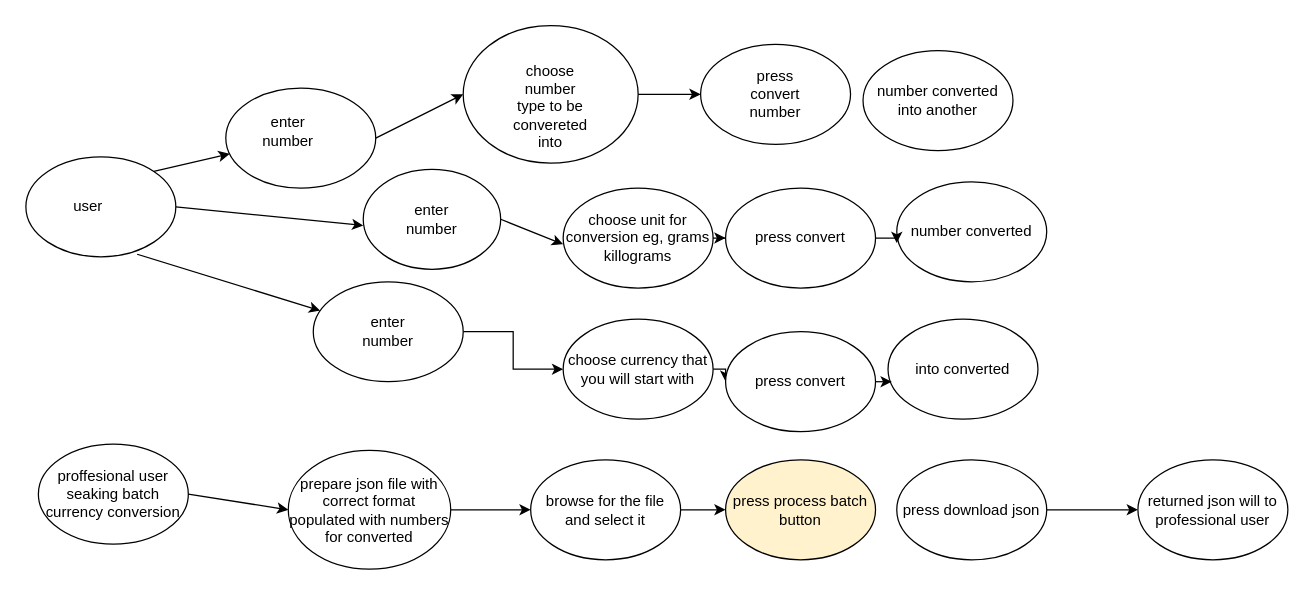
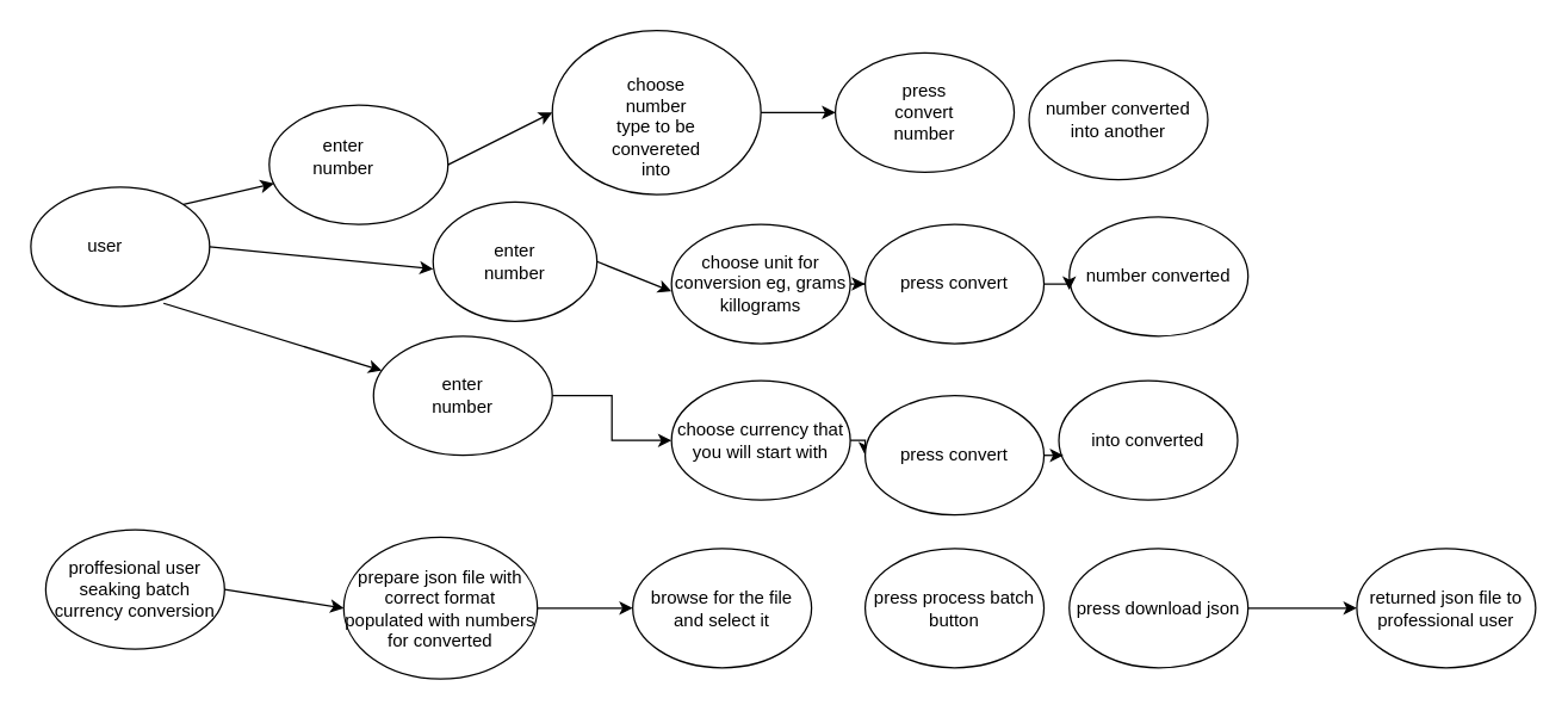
- <mxCell id="36" style="edgeStyle=orthogonalEdgeStyle;rounded=0;orthogonalLoop=1;jettySize=auto;html=1;exitX=1;exitY=0.5;exitDx=0;exitDy=0;" edge="1" parent="1" source="37" target="38"><mxGeometry relative="1" as="geometry" /></mxCell>
- <mxCell id="38" value="press process batch button" style="ellipse;whiteSpace=wrap;html=1;fillColor=#fff2cc;" vertex="1" parent="1"><mxGeometry x="580" y="367.5" width="120" height="80" as="geometry" /></mxCell>
+ <mxCell id="38" value="press process batch button" style="ellipse;whiteSpace=wrap;html=1;" vertex="1" parent="1"><mxGeometry x="580" y="367.5" width="120" height="80" as="geometry" /></mxCell>
- <mxCell id="40" value="returned json will to professional user" style="ellipse;whiteSpace=wrap;html=1;" vertex="1" parent="1"><mxGeometry x="910" y="367.5" width="120" height="80" as="geometry" /></mxCell>
+ <mxCell id="40" value="returned json file to professional user" style="ellipse;whiteSpace=wrap;html=1;" vertex="1" parent="1"><mxGeometry x="910" y="367.5" width="120" height="80" as="geometry" /></mxCell>
